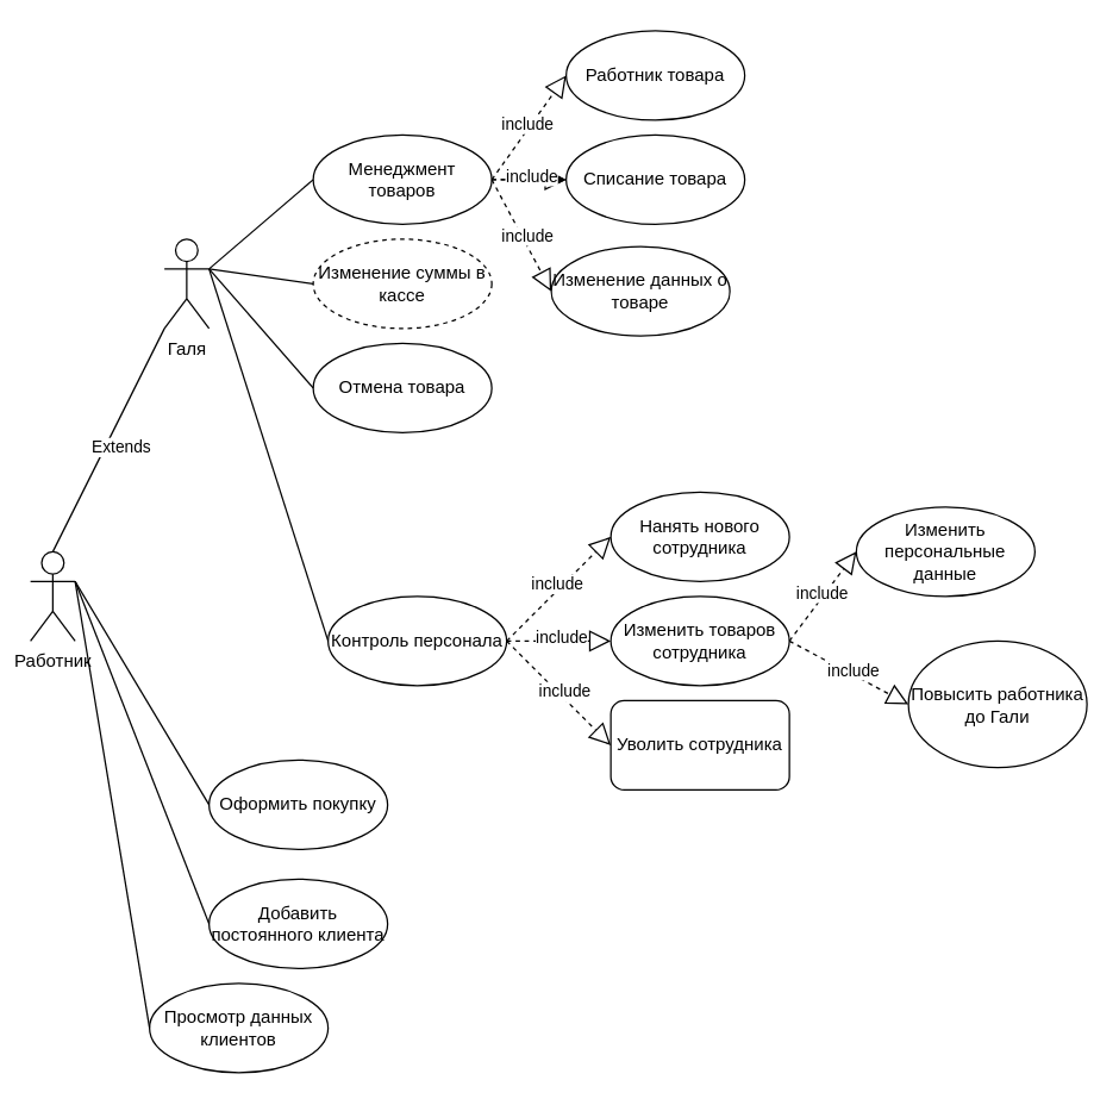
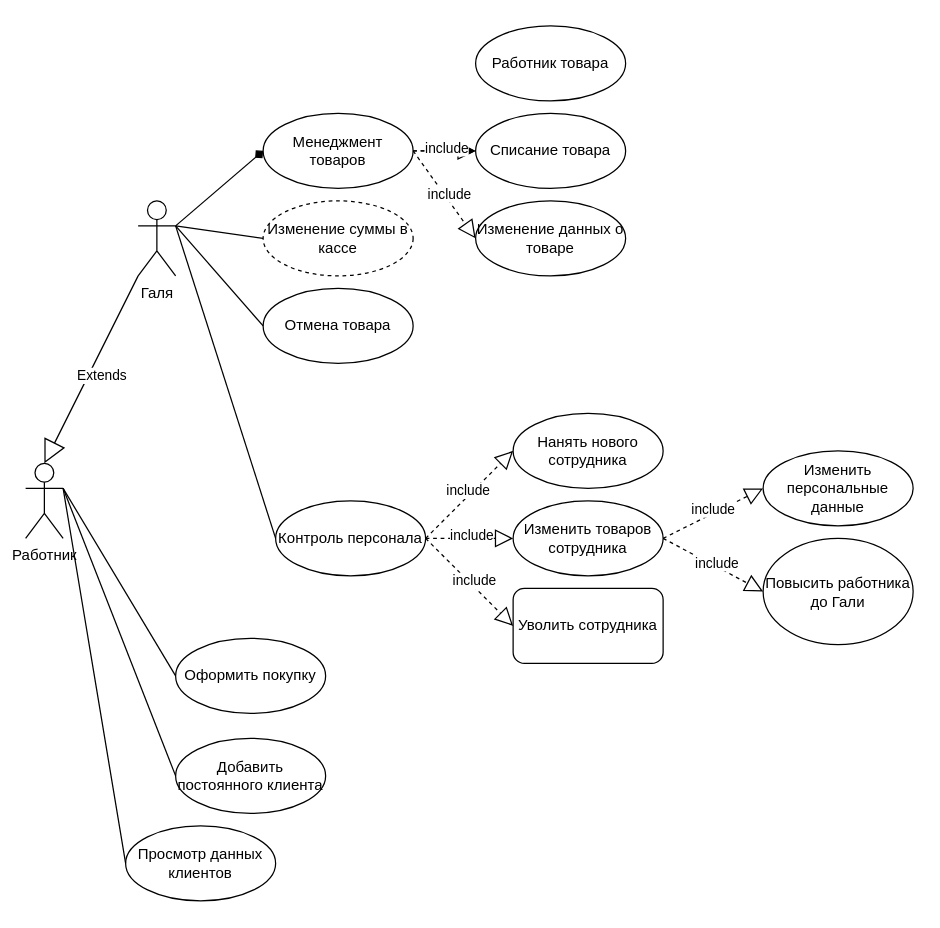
- <mxCell id="28" value="" style="endArrow=block;dashed=1;endFill=0;endSize=12;html=1;rounded=0;exitX=1;exitY=0.5;exitDx=0;exitDy=0;entryX=0;entryY=0.5;entryDx=0;entryDy=0;" edge="1" parent="1" source="10" target="19"><mxGeometry width="160" relative="1" as="geometry"><mxPoint x="370" y="250" as="sourcePoint" /><mxPoint x="530" y="250" as="targetPoint" /></mxGeometry></mxCell>
- <mxCell id="29" value="include" style="edgeLabel;html=1;align=center;verticalAlign=middle;resizable=0;points=[];" vertex="1" connectable="0" parent="28"><mxGeometry x="0.03" y="3" relative="1" as="geometry"><mxPoint as="offset" /></mxGeometry></mxCell>
- <mxCell id="11" value="" style="endArrow=none;html=1;rounded=0;exitX=1;exitY=0.333;exitDx=0;exitDy=0;exitPerimeter=0;entryX=0;entryY=0.5;entryDx=0;entryDy=0;" parent="1" source="2" target="10" edge="1"><mxGeometry width="50" height="50" relative="1" as="geometry"><mxPoint x="340" y="350" as="sourcePoint" /><mxPoint x="390" y="300" as="targetPoint" /></mxGeometry></mxCell>
+ <mxCell id="11" value="" style="endArrow=diamond;html=1;rounded=0;exitX=1;exitY=0.333;exitDx=0;exitDy=0;exitPerimeter=0;entryX=0;entryY=0.5;entryDx=0;entryDy=0;" parent="1" source="2" target="10" edge="1"><mxGeometry width="50" height="50" relative="1" as="geometry"><mxPoint x="340" y="350" as="sourcePoint" /><mxPoint x="390" y="300" as="targetPoint" /></mxGeometry></mxCell>
- <mxCell id="21" value="Изменение данных о товаре" style="ellipse;whiteSpace=wrap;html=1;" parent="1" vertex="1"><mxGeometry x="370" y="165" width="120" height="60" as="geometry" /></mxCell>
+ <mxCell id="21" value="Изменение данных о товаре" style="ellipse;whiteSpace=wrap;html=1;" parent="1" vertex="1"><mxGeometry x="380" y="160" width="120" height="60" as="geometry" /></mxCell>
- <mxCell id="7" value="Extends" style="endArrow=none;endSize=16;endFill=0;html=1;rounded=0;exitX=0;exitY=1;exitDx=0;exitDy=0;exitPerimeter=0;entryX=0.5;entryY=0;entryDx=0;entryDy=0;entryPerimeter=0;" parent="1" source="2" target="3" edge="1"><mxGeometry y="10" width="160" relative="1" as="geometry"><mxPoint x="10" y="350" as="sourcePoint" /><mxPoint x="170" y="370" as="targetPoint" /><mxPoint as="offset" /></mxGeometry></mxCell>
+ <mxCell id="7" value="Extends" style="endArrow=block;endSize=16;endFill=0;html=1;rounded=0;exitX=0;exitY=1;exitDx=0;exitDy=0;exitPerimeter=0;entryX=0.5;entryY=0;entryDx=0;entryDy=0;entryPerimeter=0;" parent="1" source="2" target="3" edge="1"><mxGeometry y="10" width="160" relative="1" as="geometry"><mxPoint x="10" y="350" as="sourcePoint" /><mxPoint x="170" y="370" as="targetPoint" /><mxPoint as="offset" /></mxGeometry></mxCell>
- <mxCell id="18" value="Изменить персональные данные" style="ellipse;whiteSpace=wrap;html=1;" parent="1" vertex="1"><mxGeometry x="575" y="340" width="120" height="60" as="geometry" /></mxCell>
+ <mxCell id="18" value="Изменить персональные данные" style="ellipse;whiteSpace=wrap;html=1;" parent="1" vertex="1"><mxGeometry x="610" y="360" width="120" height="60" as="geometry" /></mxCell>
